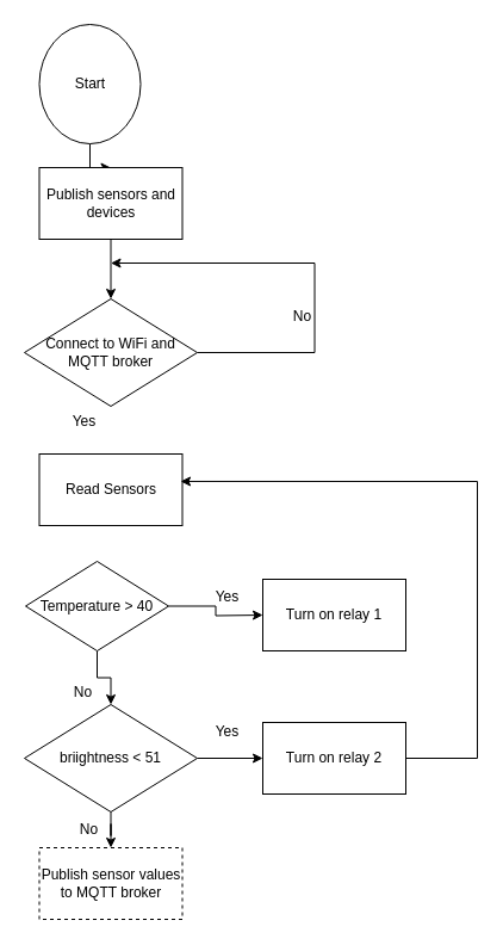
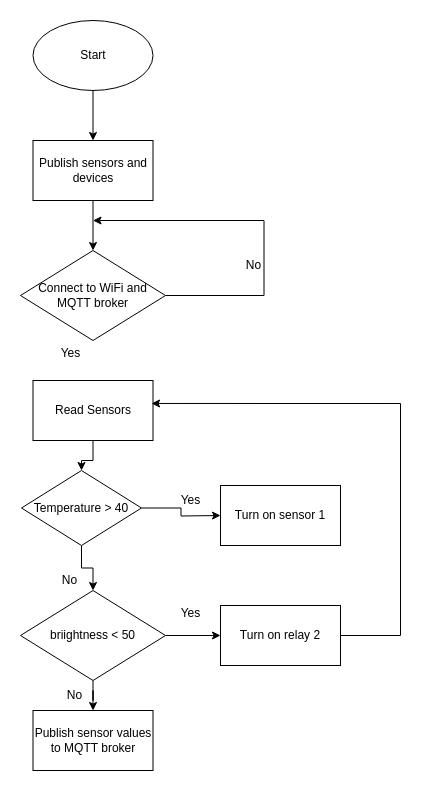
- <mxCell id="3" value="Start" style="ellipse;whiteSpace=wrap;html=1;" vertex="1" parent="1"><mxGeometry x="32.5" y="20" width="85" height="100" as="geometry" /></mxCell>
+ <mxCell id="3" value="Start" style="ellipse;whiteSpace=wrap;html=1;" vertex="1" parent="1"><mxGeometry x="32.5" y="20" width="120" height="70" as="geometry" /></mxCell>
+ <mxCell id="9" style="edgeStyle=orthogonalEdgeStyle;rounded=0;orthogonalLoop=1;jettySize=auto;html=1;entryX=0.5;entryY=0;entryDx=0;entryDy=0;" edge="1" parent="1" source="10" target="13"><mxGeometry relative="1" as="geometry" /></mxCell>
- <mxCell id="14" value="Turn on relay 1" style="rounded=0;whiteSpace=wrap;html=1;" vertex="1" parent="1"><mxGeometry x="220" y="485" width="120" height="60" as="geometry" /></mxCell>
+ <mxCell id="14" value="Turn on sensor 1" style="rounded=0;whiteSpace=wrap;html=1;" vertex="1" parent="1"><mxGeometry x="220" y="485" width="120" height="60" as="geometry" /></mxCell>
- <mxCell id="17" value="briightness &amp;lt; 51" style="rhombus;whiteSpace=wrap;html=1;" vertex="1" parent="1"><mxGeometry x="20" y="590" width="145" height="90" as="geometry" /></mxCell>
+ <mxCell id="17" value="briightness &amp;lt; 50" style="rhombus;whiteSpace=wrap;html=1;" vertex="1" parent="1"><mxGeometry x="20" y="590" width="145" height="90" as="geometry" /></mxCell>
- <mxCell id="24" value="Publish sensor values to MQTT broker" style="rounded=0;whiteSpace=wrap;html=1;dashed=1;" vertex="1" parent="1"><mxGeometry x="32.5" y="710" width="120" height="60" as="geometry" /></mxCell>
+ <mxCell id="24" value="Publish sensor values to MQTT broker" style="rounded=0;whiteSpace=wrap;html=1;" vertex="1" parent="1"><mxGeometry x="32.5" y="710" width="120" height="60" as="geometry" /></mxCell>
